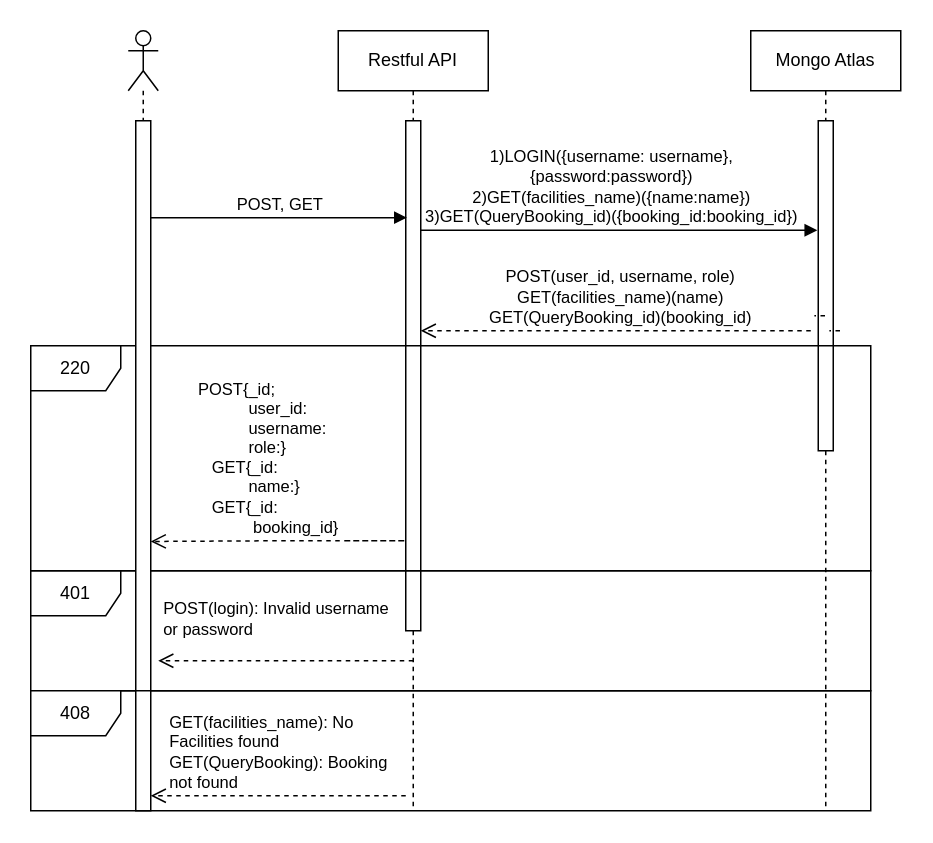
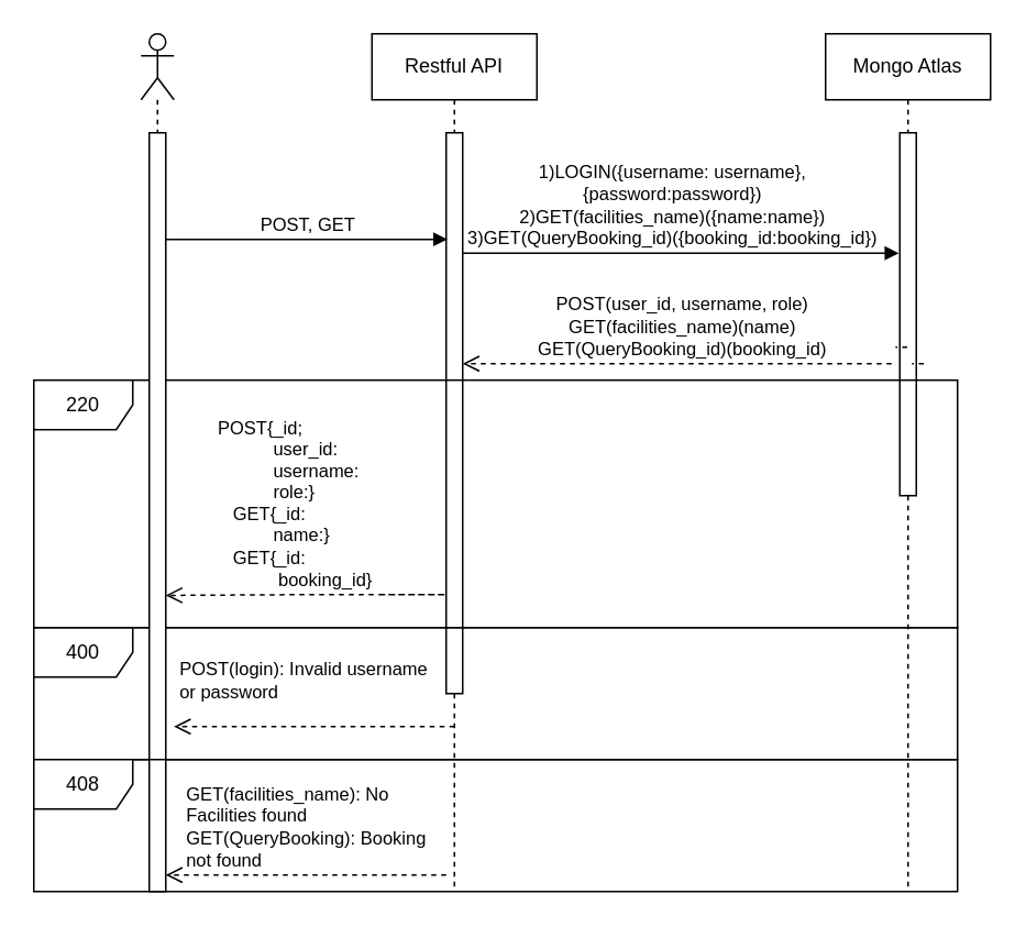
- <mxCell id="7" value="401" style="shape=umlFrame;whiteSpace=wrap;html=1;" vertex="1" parent="1"><mxGeometry x="20" y="380" width="560" height="80" as="geometry" /></mxCell>
+ <mxCell id="7" value="400" style="shape=umlFrame;whiteSpace=wrap;html=1;" vertex="1" parent="1"><mxGeometry x="20" y="380" width="560" height="80" as="geometry" /></mxCell>
